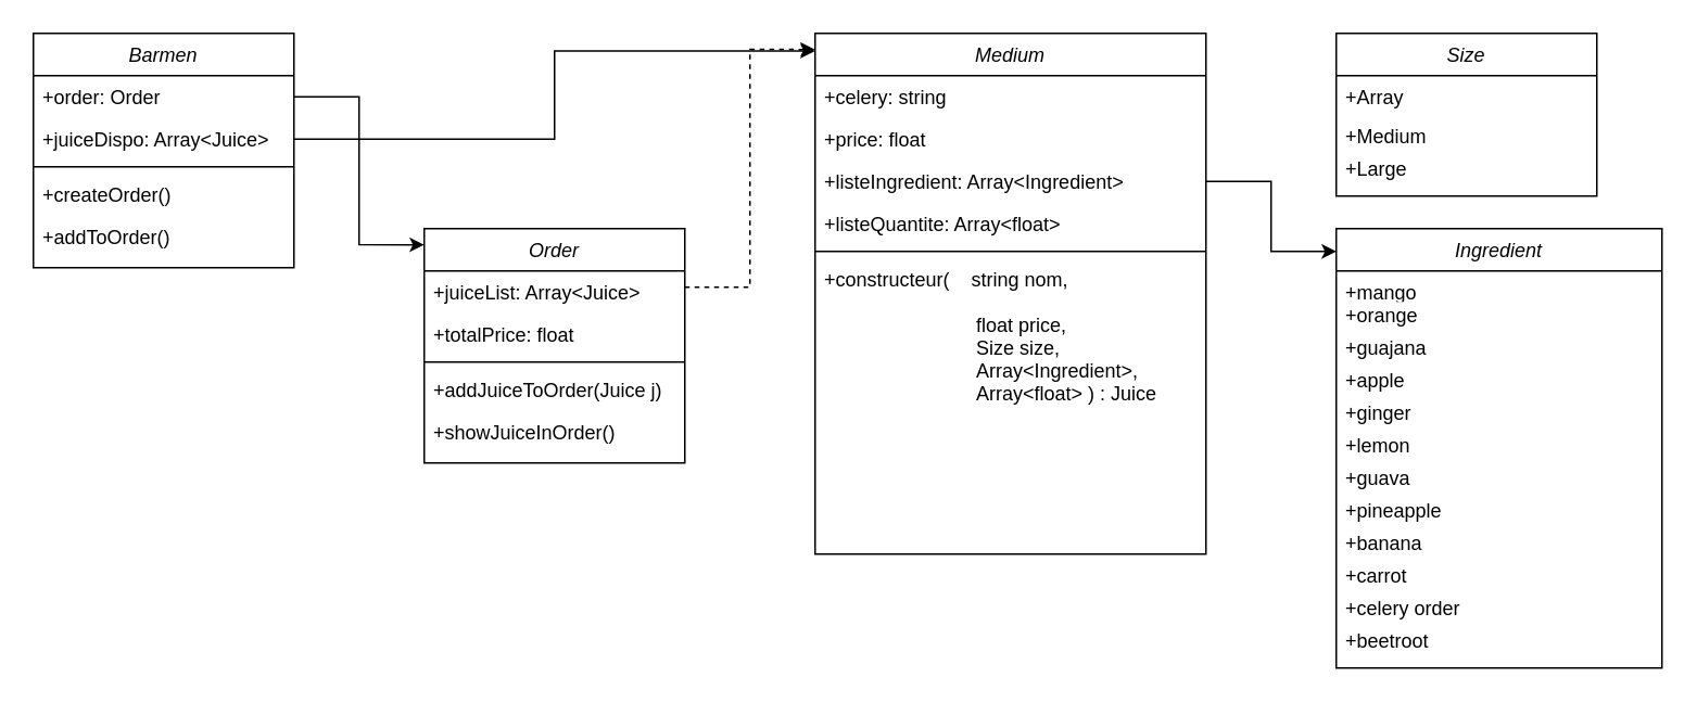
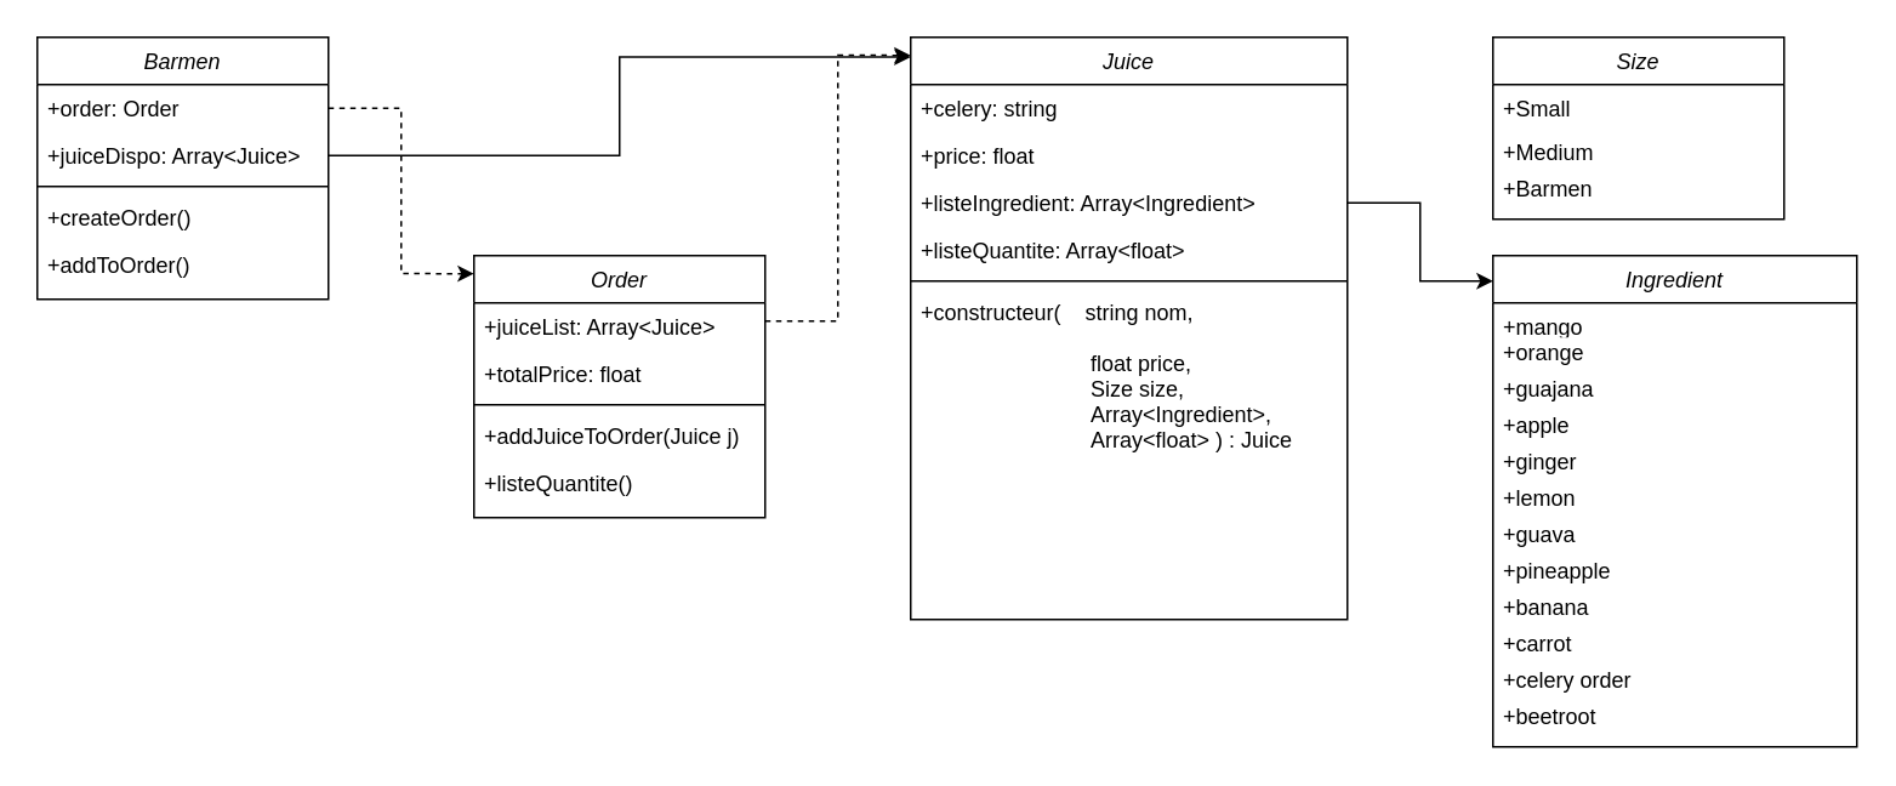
- <mxCell id="8" value="Medium" style="swimlane;fontStyle=2;align=center;verticalAlign=top;childLayout=stackLayout;horizontal=1;startSize=26;horizontalStack=0;resizeParent=1;resizeLast=0;collapsible=1;marginBottom=0;rounded=0;shadow=0;strokeWidth=1;" vertex="1" parent="1"><mxGeometry x="500" width="240" height="320" as="geometry" y="20"><mxRectangle x="230" y="140" width="160" height="26" as="alternateBounds" /></mxGeometry></mxCell>
+ <mxCell id="8" value="Juice" style="swimlane;fontStyle=2;align=center;verticalAlign=top;childLayout=stackLayout;horizontal=1;startSize=26;horizontalStack=0;resizeParent=1;resizeLast=0;collapsible=1;marginBottom=0;rounded=0;shadow=0;strokeWidth=1;" vertex="1" parent="1"><mxGeometry x="500" width="240" height="320" as="geometry" y="20"><mxRectangle x="230" y="140" width="160" height="26" as="alternateBounds" /></mxGeometry></mxCell>
- <mxCell id="22" value="+Array" style="text;align=left;verticalAlign=top;spacingLeft=4;spacingRight=4;overflow=hidden;rotatable=0;points=[[0,0.5],[1,0.5]];portConstraint=eastwest;" vertex="1" parent="21"><mxGeometry y="26" width="160" height="24" as="geometry" /></mxCell>
+ <mxCell id="22" value="+Small" style="text;align=left;verticalAlign=top;spacingLeft=4;spacingRight=4;overflow=hidden;rotatable=0;points=[[0,0.5],[1,0.5]];portConstraint=eastwest;" vertex="1" parent="21"><mxGeometry y="26" width="160" height="24" as="geometry" /></mxCell>
- <mxCell id="38" style="edgeStyle=orthogonalEdgeStyle;rounded=0;orthogonalLoop=1;jettySize=auto;html=1;entryX=0;entryY=0.069;entryDx=0;entryDy=0;entryPerimeter=0;exitX=1;exitY=0.5;exitDx=0;exitDy=0;" edge="1" parent="1" source="3" target="15"><mxGeometry relative="1" as="geometry"><mxPoint x="190" y="95" as="sourcePoint" /><mxPoint x="510.96" y="43.12" as="targetPoint" /></mxGeometry></mxCell>
+ <mxCell id="38" style="edgeStyle=orthogonalEdgeStyle;rounded=0;orthogonalLoop=1;jettySize=auto;html=1;entryX=0;entryY=0.069;entryDx=0;entryDy=0;entryPerimeter=0;exitX=1;exitY=0.5;exitDx=0;exitDy=0;dashed=1;" edge="1" parent="1" source="3" target="15"><mxGeometry relative="1" as="geometry"><mxPoint x="190" y="95" as="sourcePoint" /><mxPoint x="510.96" y="43.12" as="targetPoint" /></mxGeometry></mxCell>
- <mxCell id="24" value="+Large" style="text;align=left;verticalAlign=top;spacingLeft=4;spacingRight=4;overflow=hidden;rotatable=0;points=[[0,0.5],[1,0.5]];portConstraint=eastwest;" vertex="1" parent="21"><mxGeometry y="70" width="160" height="20" as="geometry" /></mxCell>
+ <mxCell id="24" value="+Barmen" style="text;align=left;verticalAlign=top;spacingLeft=4;spacingRight=4;overflow=hidden;rotatable=0;points=[[0,0.5],[1,0.5]];portConstraint=eastwest;" vertex="1" parent="21"><mxGeometry y="70" width="160" height="20" as="geometry" /></mxCell>
- <mxCell id="20" value="+showJuiceInOrder()" style="text;align=left;verticalAlign=top;spacingLeft=4;spacingRight=4;overflow=hidden;rotatable=0;points=[[0,0.5],[1,0.5]];portConstraint=eastwest;rounded=0;shadow=0;html=0;" vertex="1" parent="15"><mxGeometry y="112" width="160" height="26" as="geometry" /></mxCell>
+ <mxCell id="20" value="+listeQuantite()" style="text;align=left;verticalAlign=top;spacingLeft=4;spacingRight=4;overflow=hidden;rotatable=0;points=[[0,0.5],[1,0.5]];portConstraint=eastwest;rounded=0;shadow=0;html=0;" vertex="1" parent="15"><mxGeometry y="112" width="160" height="26" as="geometry" /></mxCell>
